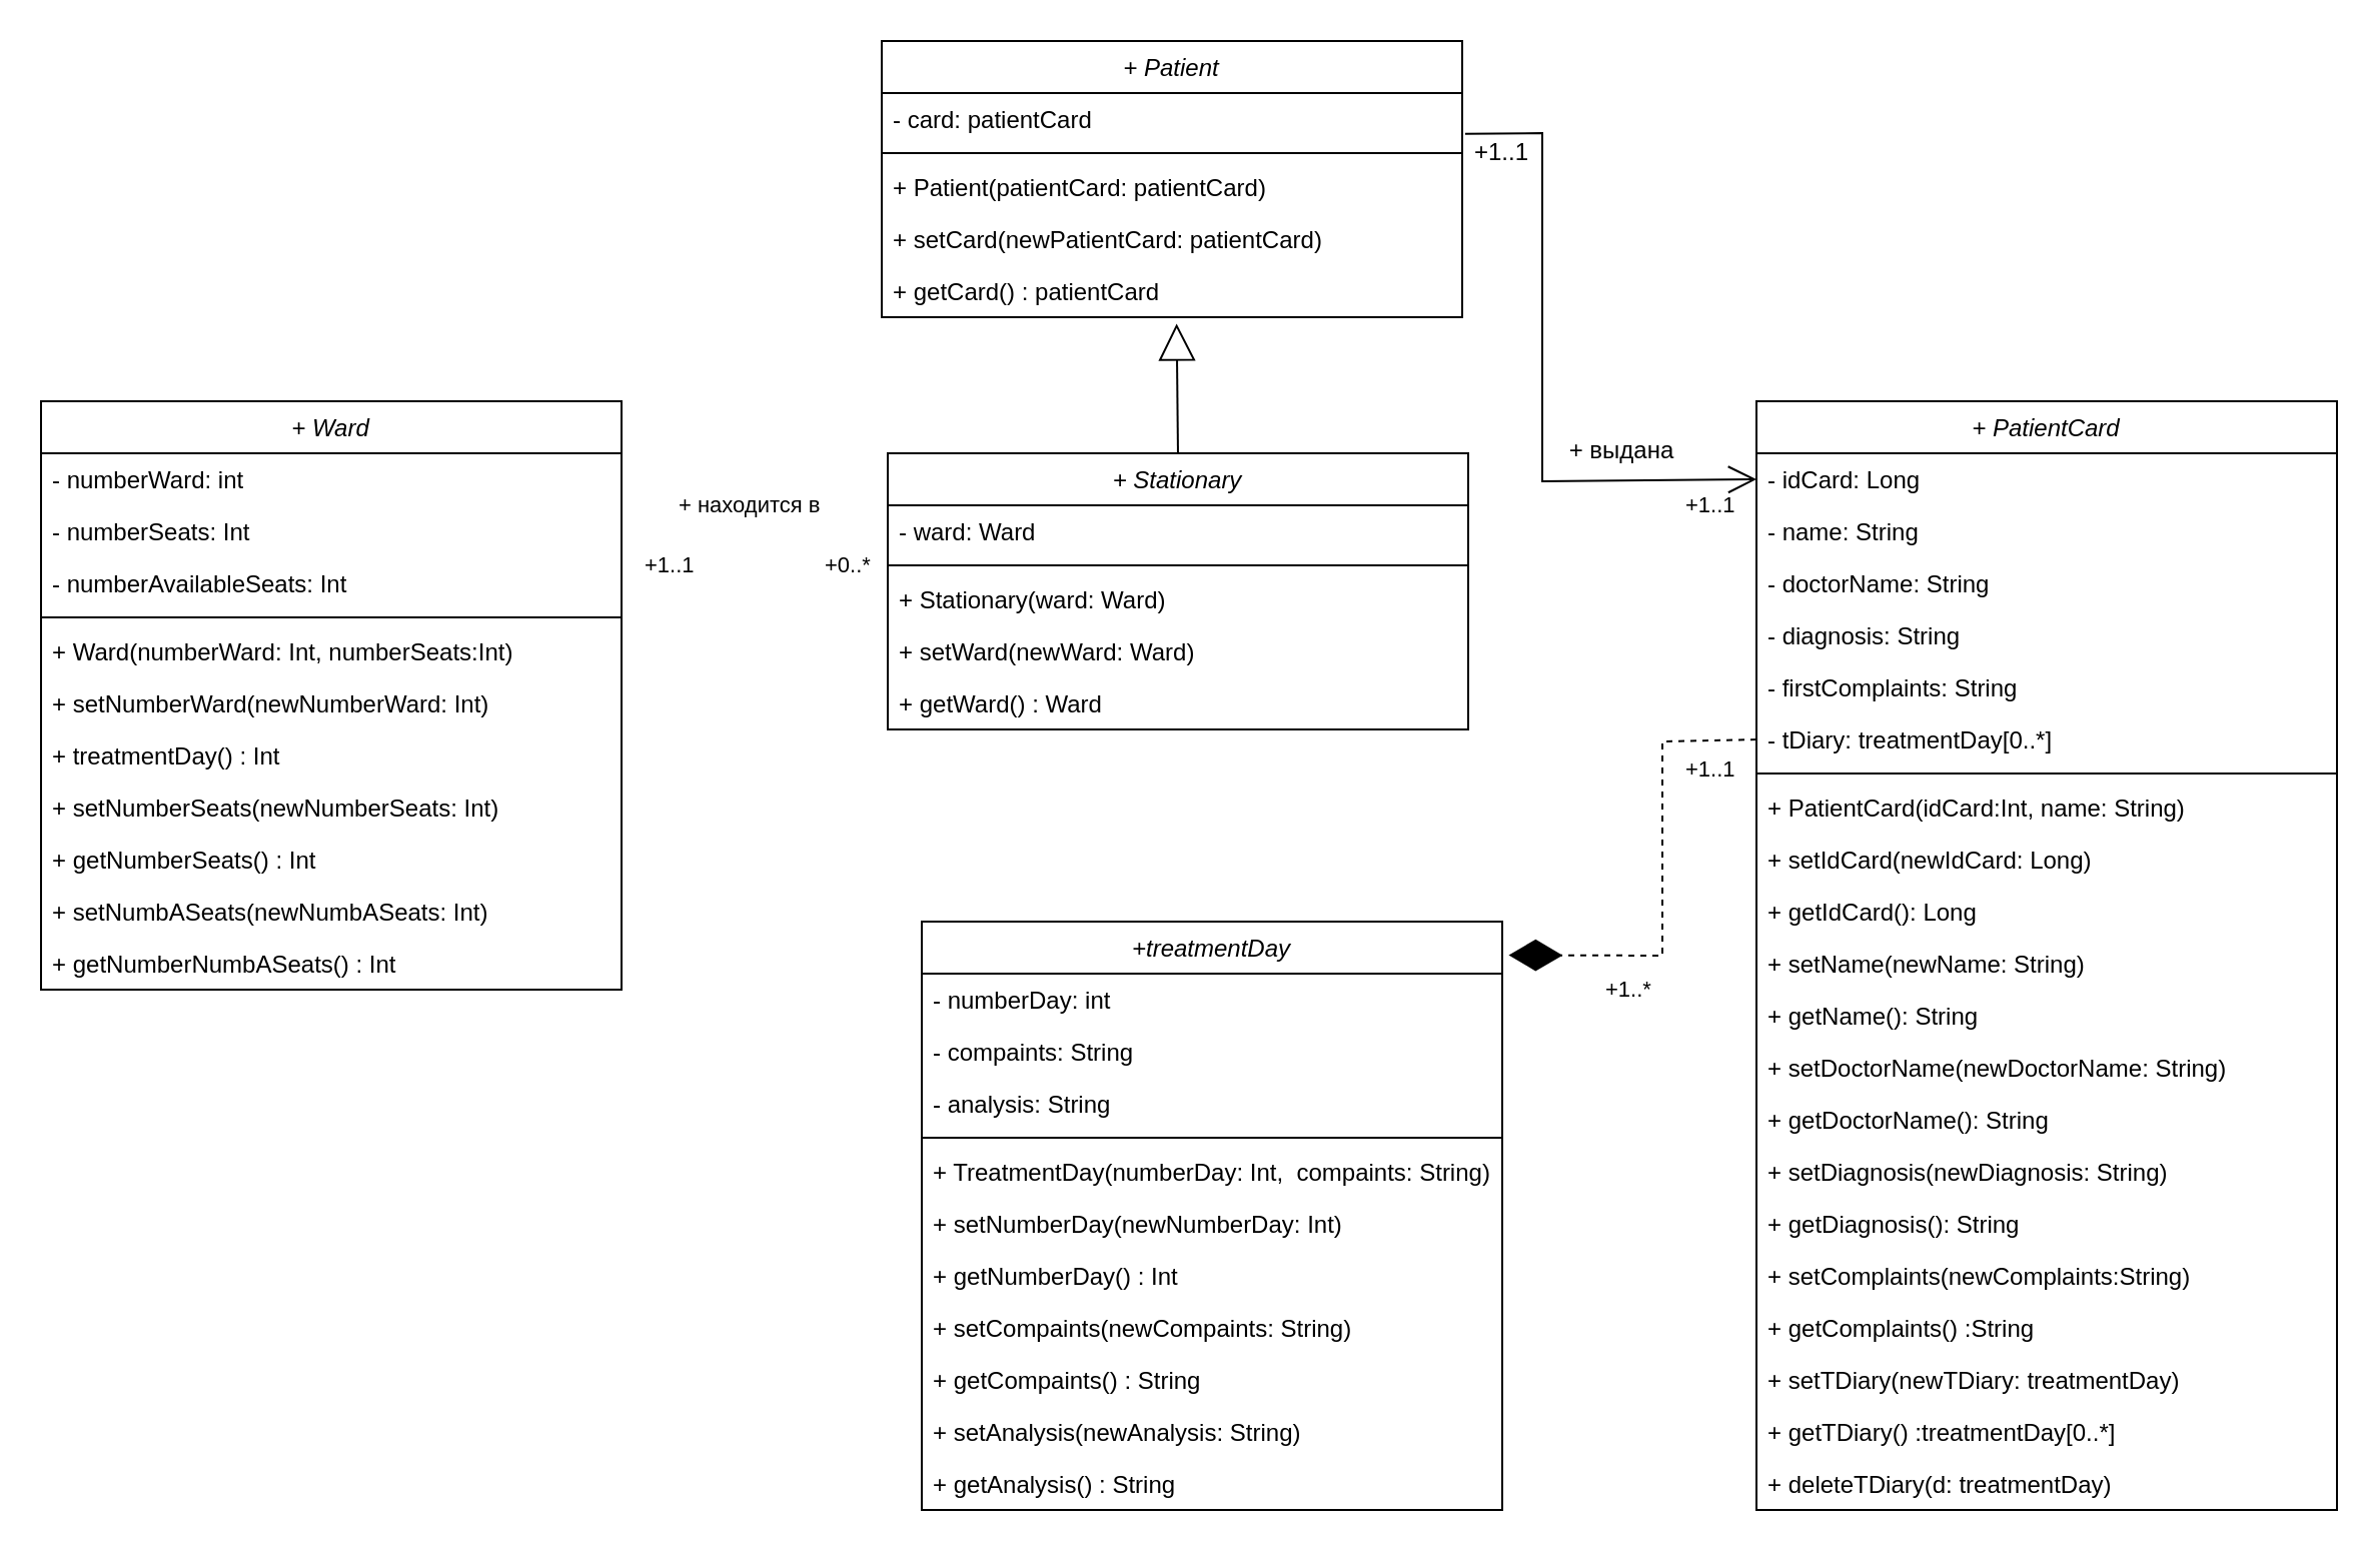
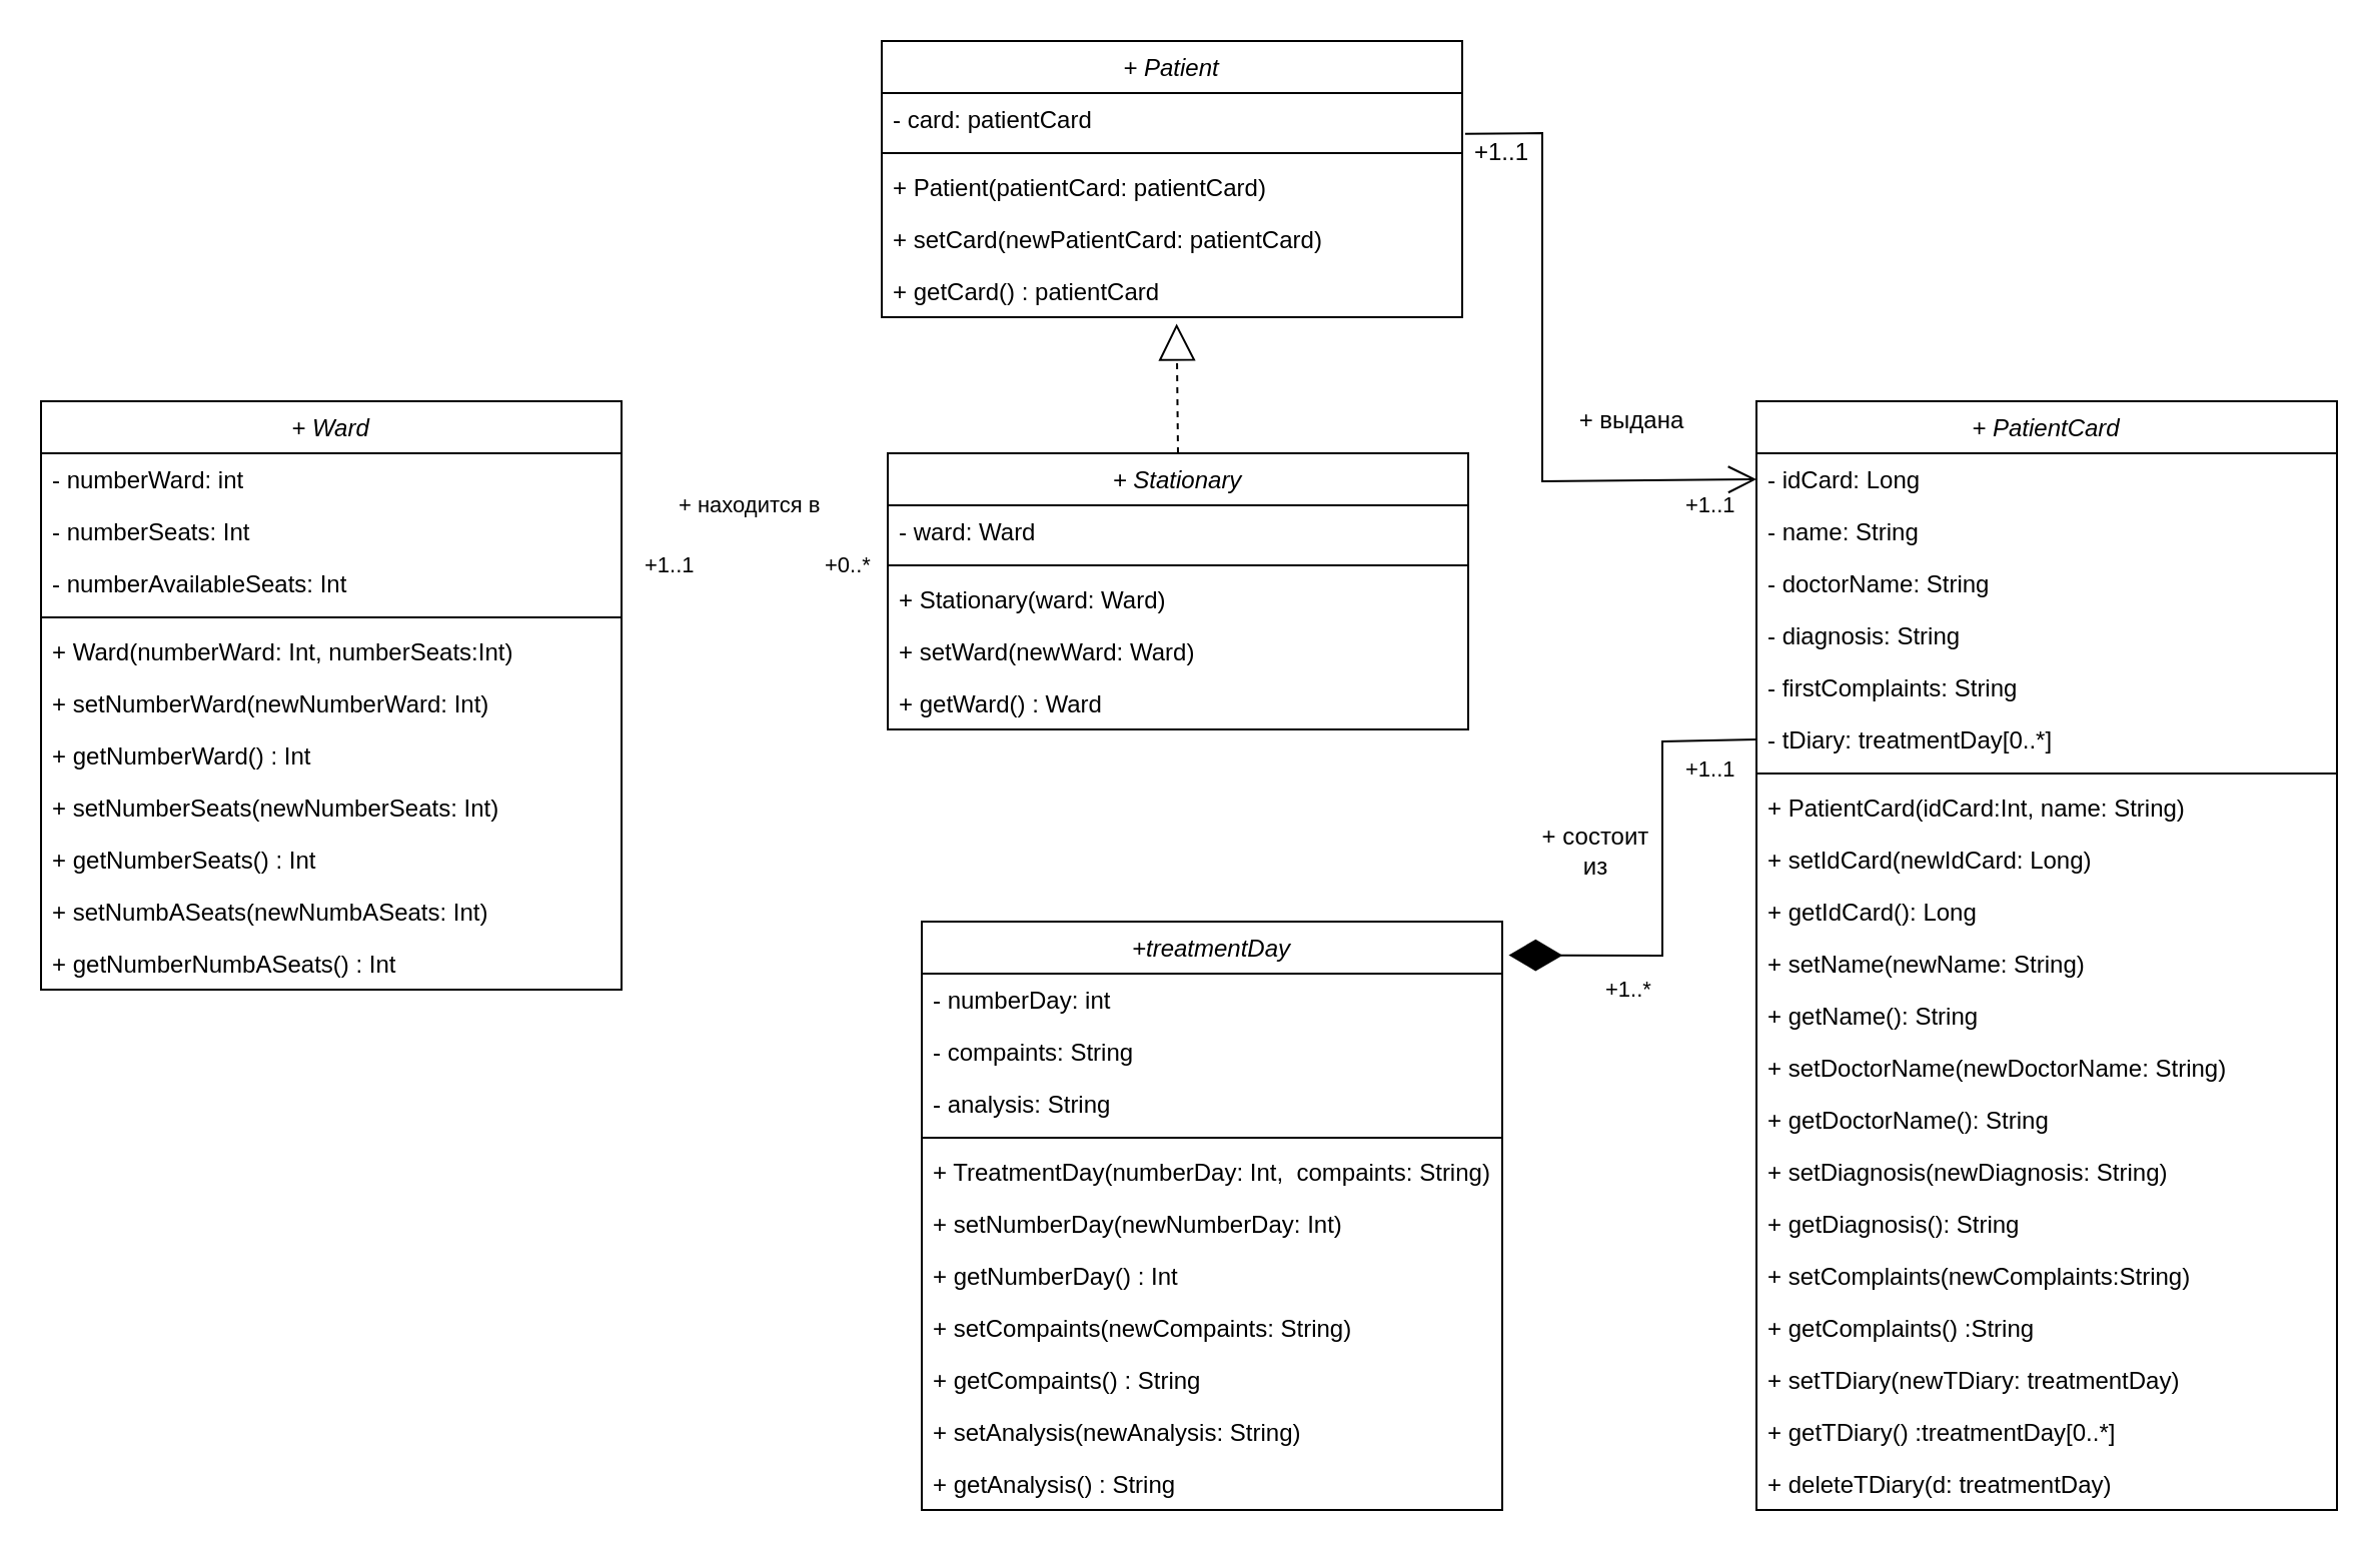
- <mxCell id="14" value="" style="endArrow=block;endSize=16;endFill=0;html=1;rounded=0;exitX=0.5;exitY=0;exitDx=0;exitDy=0;entryX=0.508;entryY=1.123;entryDx=0;entryDy=0;entryPerimeter=0;" parent="1" source="2" target="13" edge="1"><mxGeometry x="-0.17" y="-16" width="160" relative="1" as="geometry"><mxPoint x="300" y="210" as="sourcePoint" /><mxPoint x="606" y="140" as="targetPoint" /><Array as="points" /><mxPoint as="offset" /></mxGeometry></mxCell>
+ <mxCell id="14" value="" style="endArrow=block;endSize=16;endFill=0;html=1;rounded=0;exitX=0.5;exitY=0;exitDx=0;exitDy=0;entryX=0.508;entryY=1.123;entryDx=0;entryDy=0;entryPerimeter=0;dashed=1;" parent="1" source="2" target="13" edge="1"><mxGeometry x="-0.17" y="-16" width="160" relative="1" as="geometry"><mxPoint x="300" y="210" as="sourcePoint" /><mxPoint x="606" y="140" as="targetPoint" /><Array as="points" /><mxPoint as="offset" /></mxGeometry></mxCell>
- <mxCell id="67" value="+ выдана" style="text;html=1;align=center;verticalAlign=middle;whiteSpace=wrap;rounded=0;" parent="1" vertex="1"><mxGeometry x="780" y="210" width="60" height="30" as="geometry" /></mxCell>
+ <mxCell id="67" value="+ выдана" style="text;html=1;align=center;verticalAlign=middle;whiteSpace=wrap;rounded=0;" parent="1" vertex="1"><mxGeometry x="785" y="195" width="60" height="30" as="geometry" /></mxCell>
- <mxCell id="45" value="+ treatmentDay() : Int" style="text;align=left;verticalAlign=top;spacingLeft=4;spacingRight=4;overflow=hidden;rotatable=0;points=[[0,0.5],[1,0.5]];portConstraint=eastwest;" parent="38" vertex="1"><mxGeometry y="164" width="290" height="26" as="geometry" /></mxCell>
+ <mxCell id="45" value="+ getNumberWard() : Int" style="text;align=left;verticalAlign=top;spacingLeft=4;spacingRight=4;overflow=hidden;rotatable=0;points=[[0,0.5],[1,0.5]];portConstraint=eastwest;" parent="38" vertex="1"><mxGeometry y="164" width="290" height="26" as="geometry" /></mxCell>
+ <mxCell id="71" value="+ состоит из" style="text;html=1;align=center;verticalAlign=middle;whiteSpace=wrap;rounded=0;" parent="1" vertex="1"><mxGeometry x="767" y="410" width="60" height="30" as="geometry" /></mxCell>
- <mxCell id="69" value="" style="endArrow=diamondThin;endFill=1;endSize=24;html=1;rounded=0;exitX=0;exitY=0.5;exitDx=0;exitDy=0;entryX=1.011;entryY=0.057;entryDx=0;entryDy=0;entryPerimeter=0;dashed=1;" parent="1" source="21" target="50" edge="1"><mxGeometry width="160" relative="1" as="geometry"><mxPoint x="530" y="450" as="sourcePoint" /><mxPoint x="690" y="450" as="targetPoint" /><Array as="points"><mxPoint x="830" y="370" /><mxPoint x="830" y="477" /></Array></mxGeometry></mxCell>
+ <mxCell id="69" value="" style="endArrow=diamondThin;endFill=1;endSize=24;html=1;rounded=0;exitX=0;exitY=0.5;exitDx=0;exitDy=0;entryX=1.011;entryY=0.057;entryDx=0;entryDy=0;entryPerimeter=0;" parent="1" source="21" target="50" edge="1"><mxGeometry width="160" relative="1" as="geometry"><mxPoint x="530" y="450" as="sourcePoint" /><mxPoint x="690" y="450" as="targetPoint" /><Array as="points"><mxPoint x="830" y="370" /><mxPoint x="830" y="477" /></Array></mxGeometry></mxCell>
